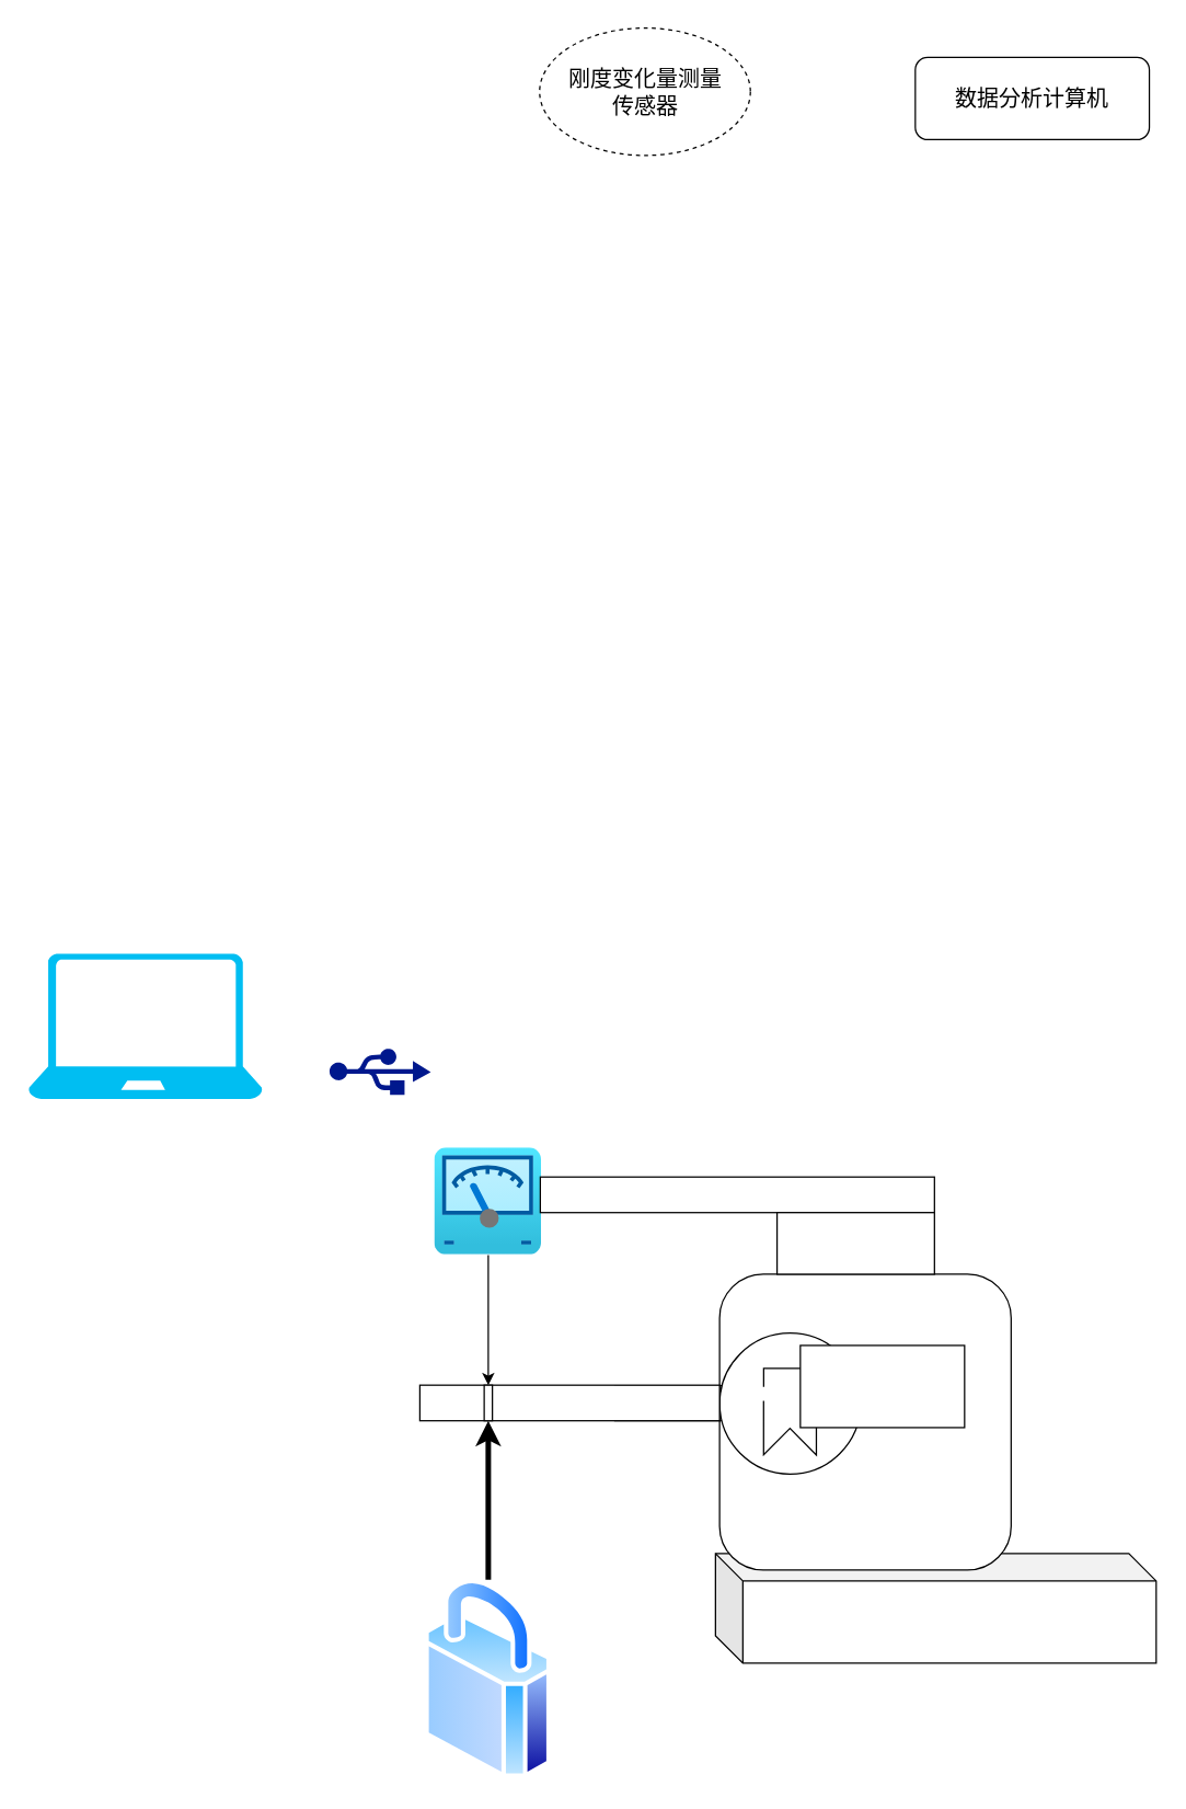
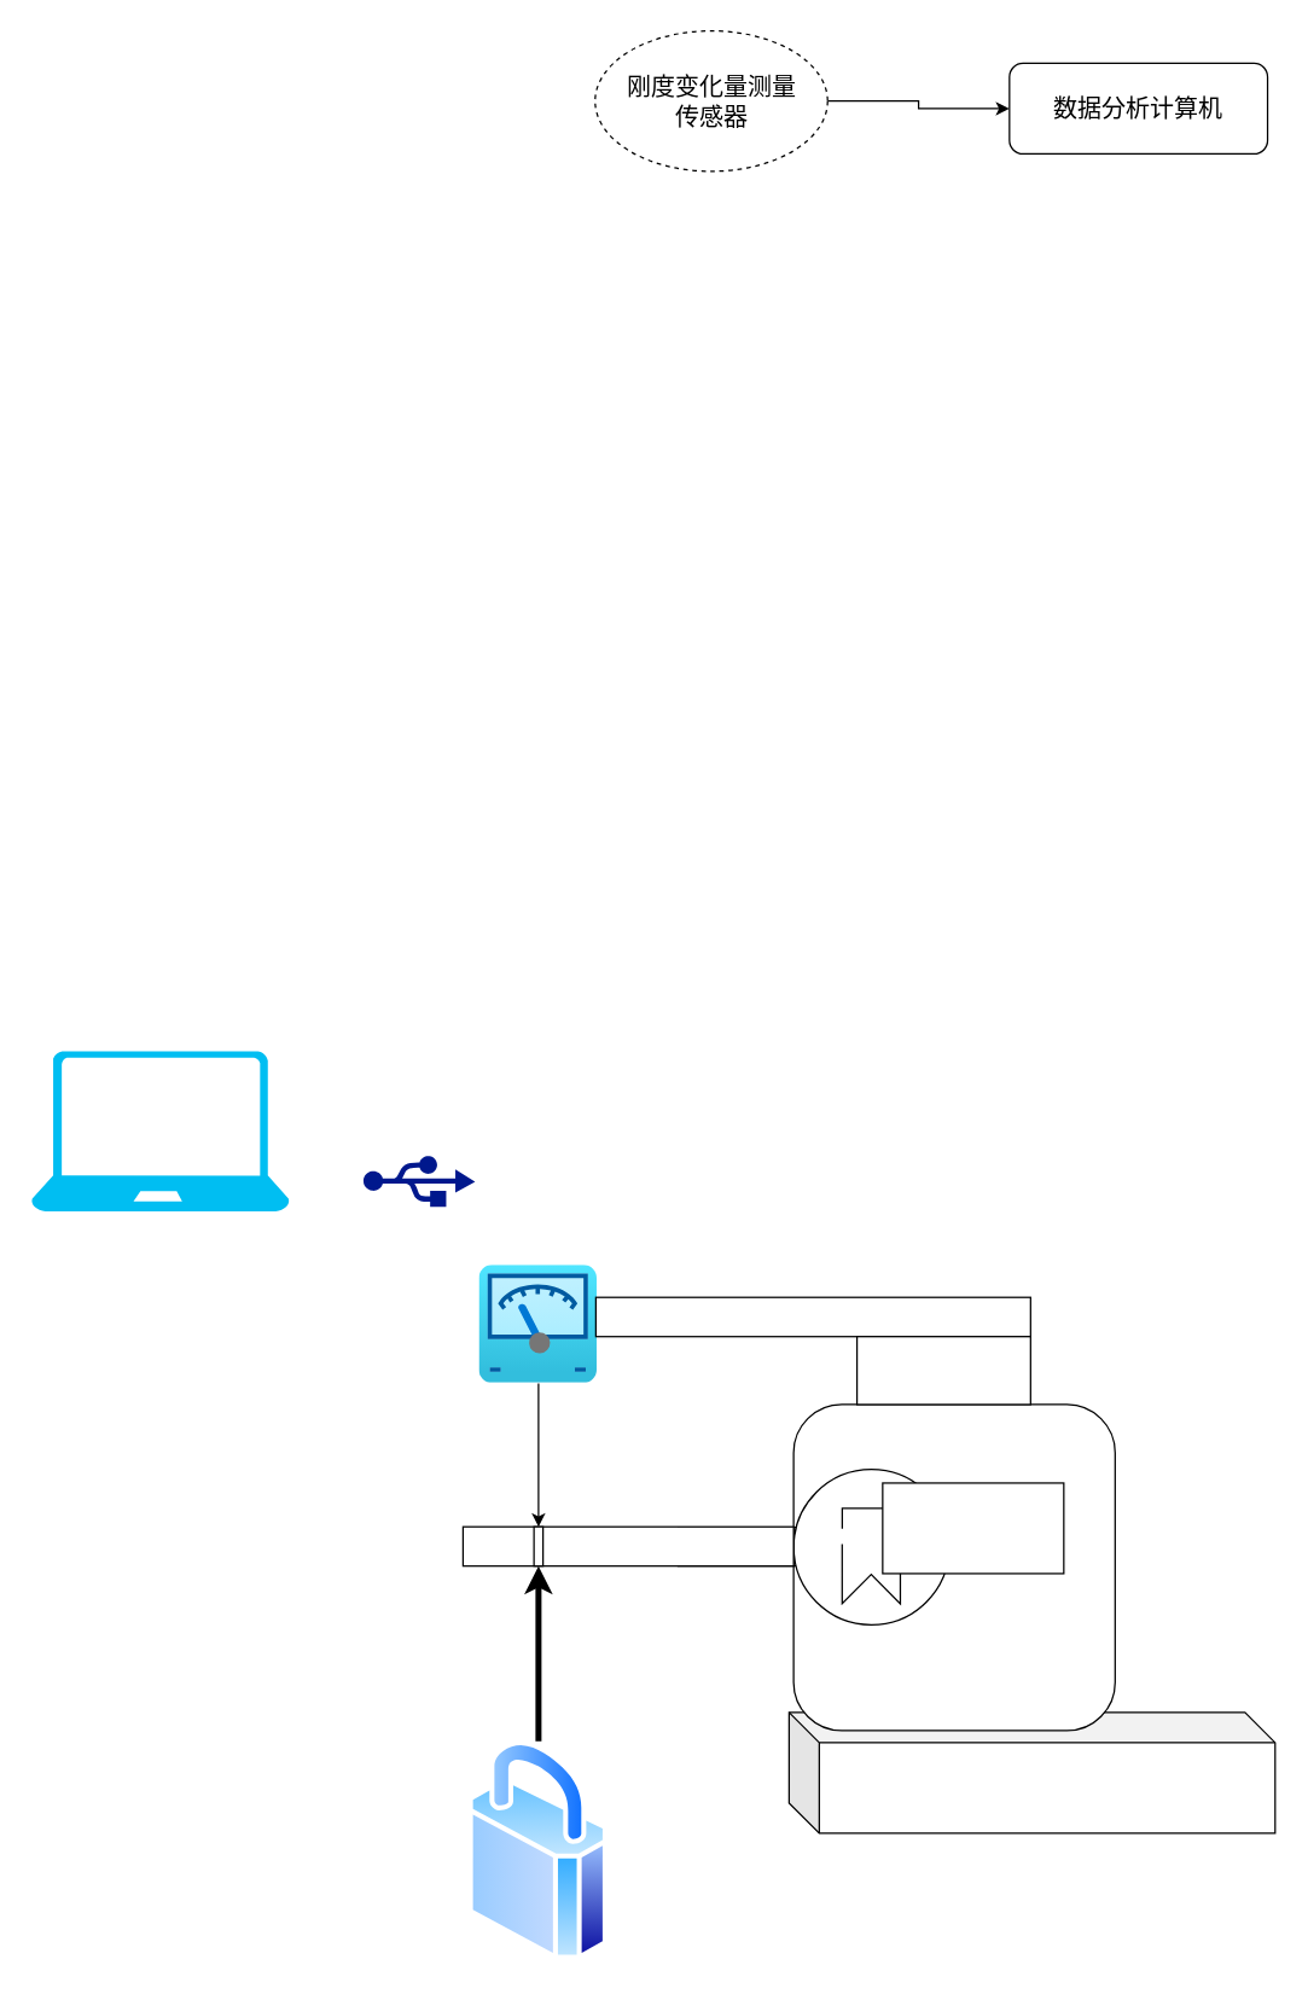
+ <mxCell id="9" value="" style="edgeStyle=orthogonalEdgeStyle;rounded=0;orthogonalLoop=1;jettySize=auto;html=1;" edge="1" parent="1" source="10" target="11"><mxGeometry relative="1" as="geometry" /></mxCell>
